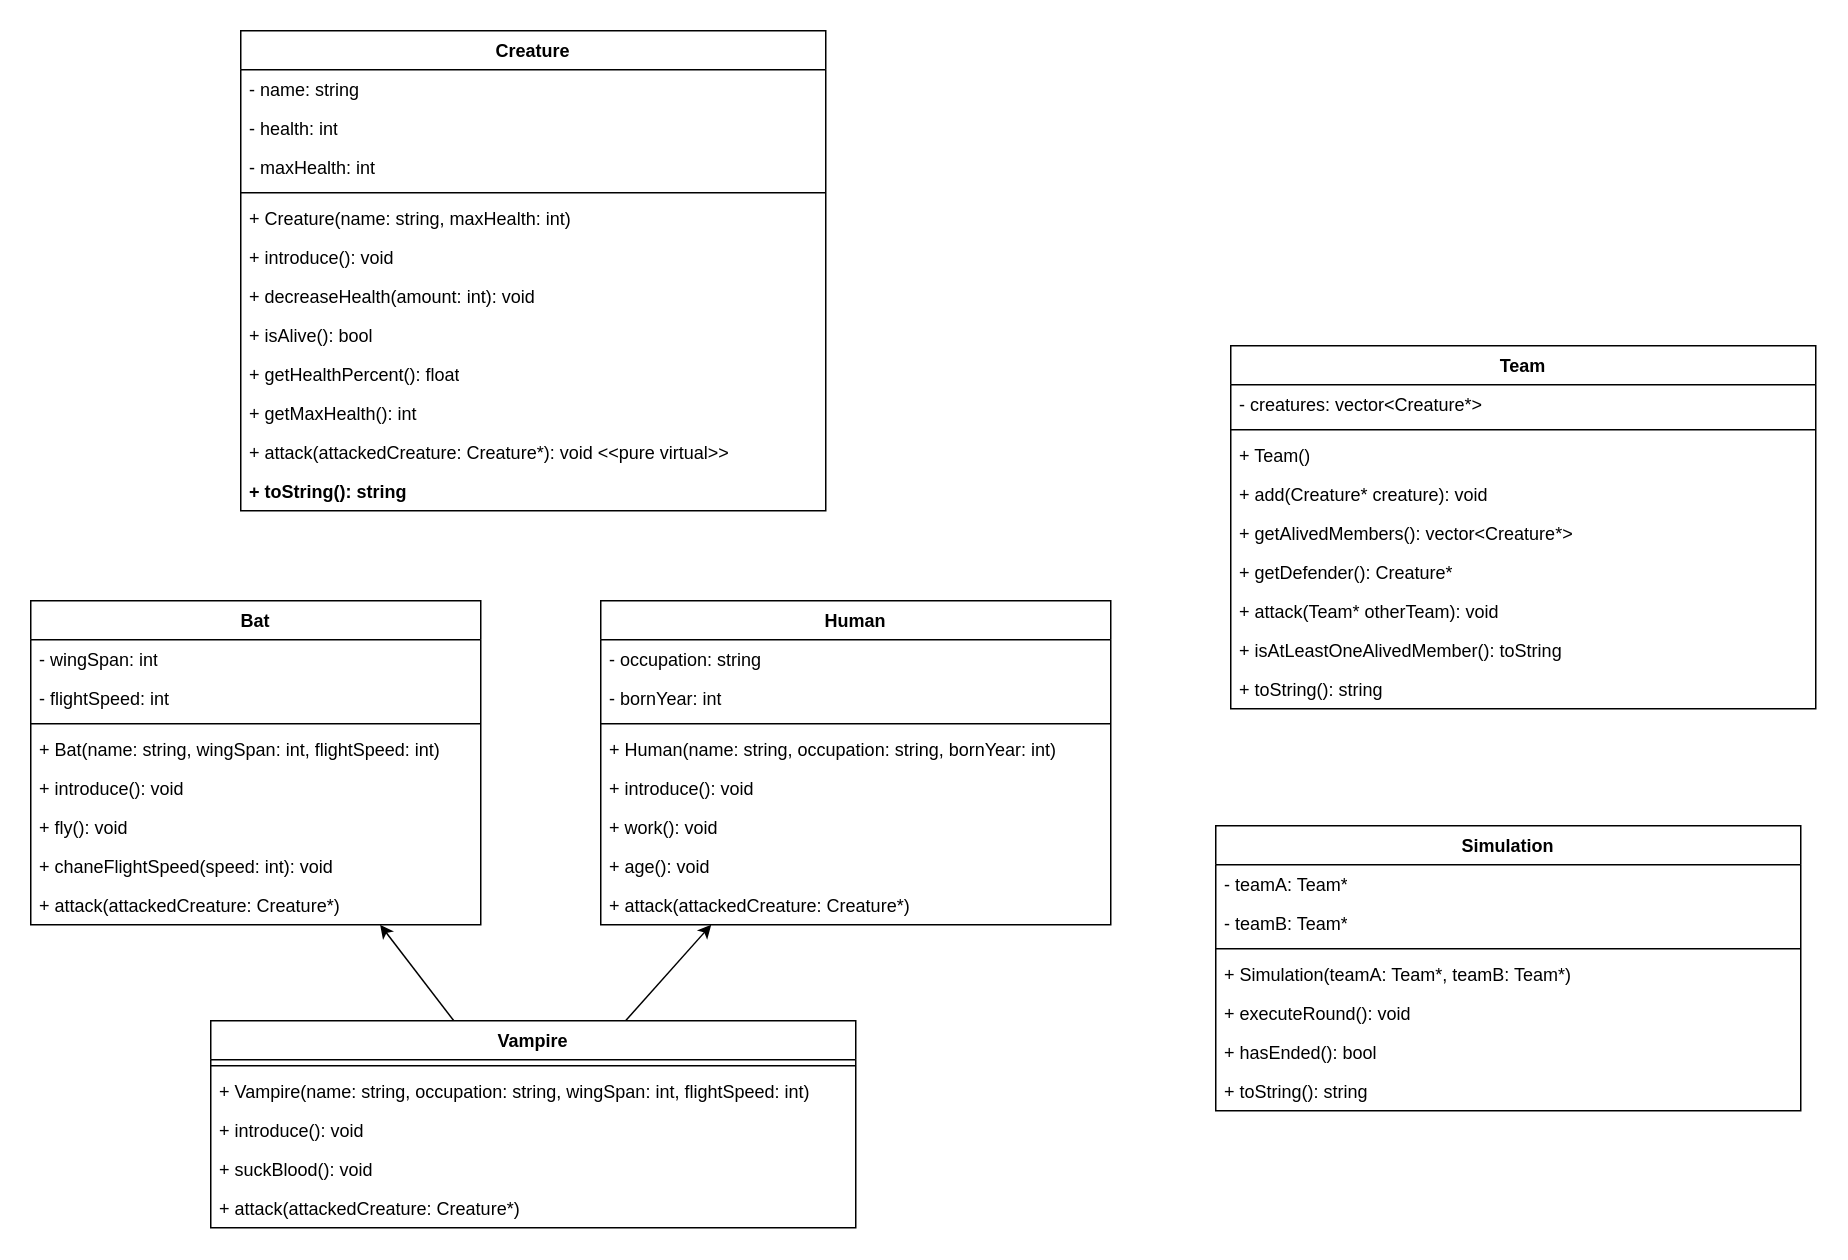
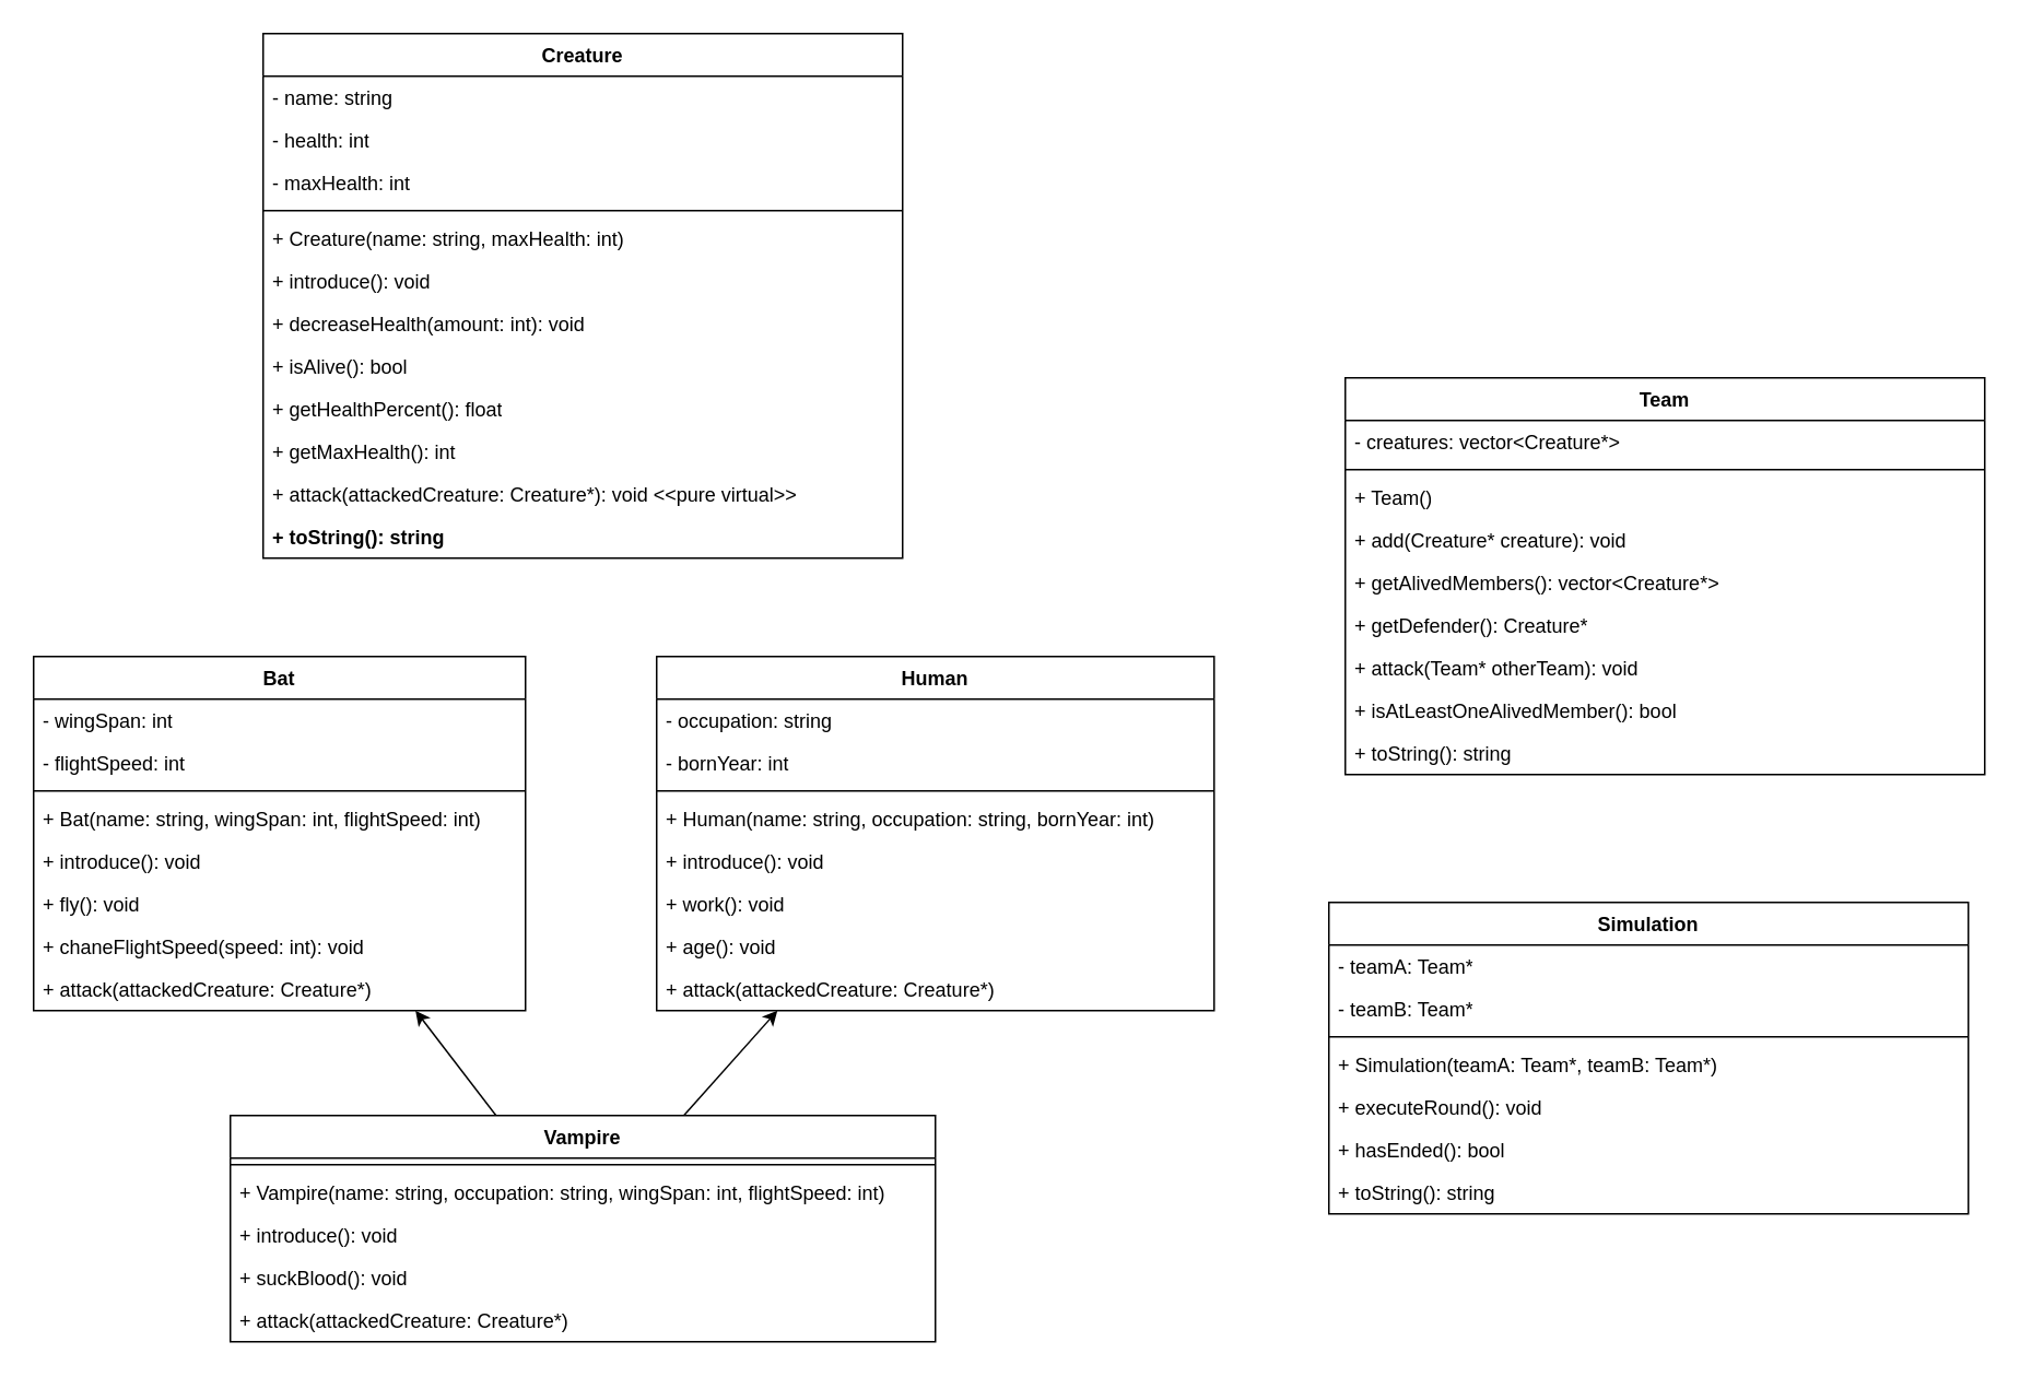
- <mxCell id="49" value="+ isAtLeastOneAlivedMember(): toString" style="text;strokeColor=none;fillColor=none;align=left;verticalAlign=top;spacingLeft=4;spacingRight=4;overflow=hidden;rotatable=0;points=[[0,0.5],[1,0.5]];portConstraint=eastwest;whiteSpace=wrap;html=1;" vertex="1" parent="41"><mxGeometry y="190" width="390" height="26" as="geometry" /></mxCell>
+ <mxCell id="49" value="+ isAtLeastOneAlivedMember(): bool" style="text;strokeColor=none;fillColor=none;align=left;verticalAlign=top;spacingLeft=4;spacingRight=4;overflow=hidden;rotatable=0;points=[[0,0.5],[1,0.5]];portConstraint=eastwest;whiteSpace=wrap;html=1;" vertex="1" parent="41"><mxGeometry y="190" width="390" height="26" as="geometry" /></mxCell>
